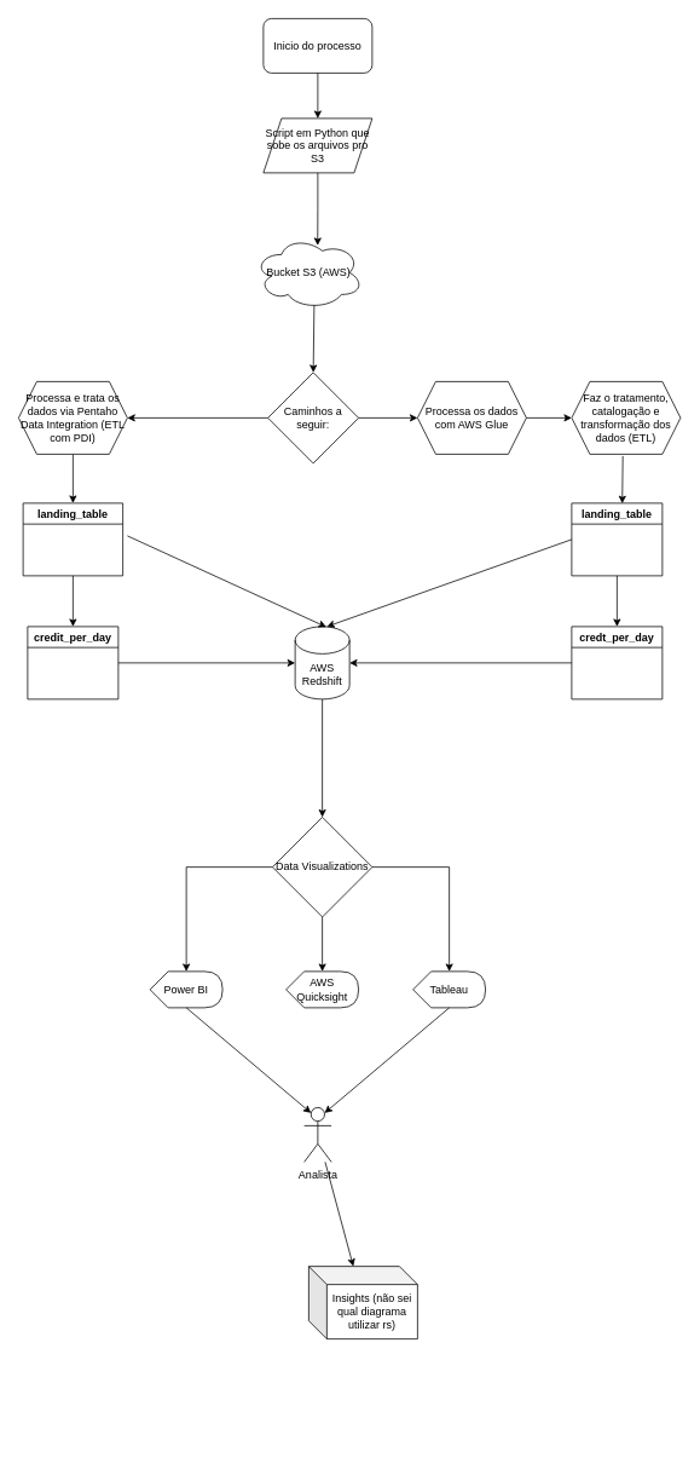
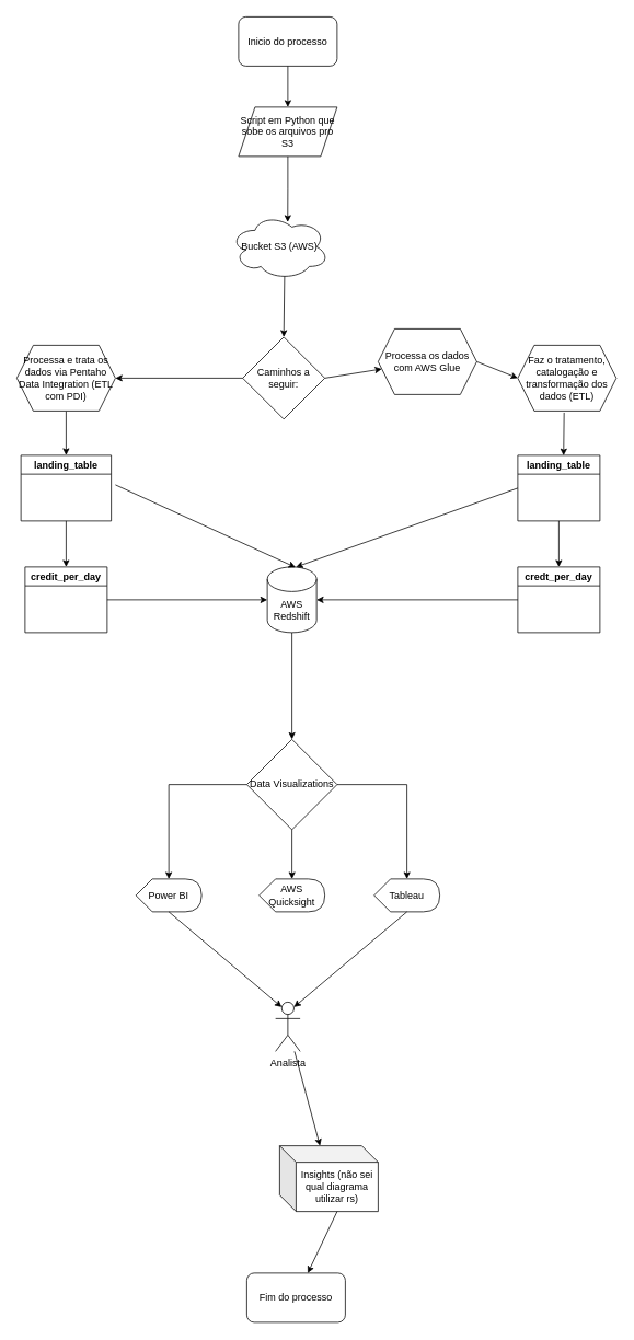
- <mxCell id="11" value="Processa os dados com AWS Glue" style="shape=hexagon;perimeter=hexagonPerimeter2;whiteSpace=wrap;html=1;fixedSize=1;" vertex="1" parent="1"><mxGeometry x="460" y="420" width="120" height="80" as="geometry" /></mxCell>
+ <mxCell id="11" value="Processa os dados com AWS Glue" style="shape=hexagon;perimeter=hexagonPerimeter2;whiteSpace=wrap;html=1;fixedSize=1;" vertex="1" parent="1"><mxGeometry x="460" y="400" width="120" height="80" as="geometry" /></mxCell>
+ <mxCell id="30" value="" style="endArrow=classic;html=1;rounded=0;exitX=0;exitY=0;exitDx=70;exitDy=80;exitPerimeter=0;" edge="1" parent="1" source="27" target="28"><mxGeometry width="50" height="50" relative="1" as="geometry"><mxPoint x="570" y="1430" as="sourcePoint" /><mxPoint x="620" y="1380" as="targetPoint" /></mxGeometry></mxCell>
+ <mxCell id="28" value="Fim do processo&lt;br&gt;" style="rounded=1;whiteSpace=wrap;html=1;" vertex="1" parent="1"><mxGeometry x="300" y="1550" width="120" height="60" as="geometry" /></mxCell>
